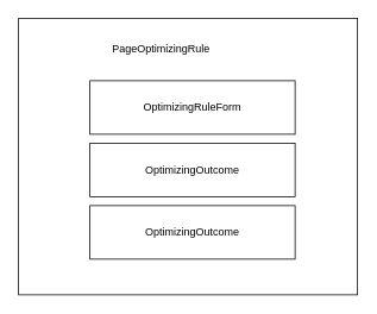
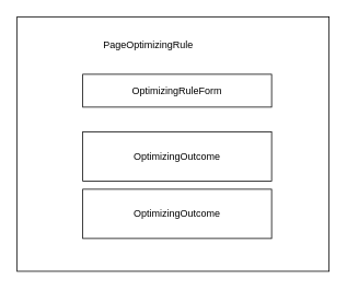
- <mxCell id="4" value="OptimizingRuleForm" style="rounded=0;whiteSpace=wrap;html=1;" vertex="1" parent="1"><mxGeometry x="100" y="90" width="230" height="60" as="geometry" /></mxCell>
+ <mxCell id="4" value="OptimizingRuleForm" style="rounded=0;whiteSpace=wrap;html=1;" vertex="1" parent="1"><mxGeometry x="100" y="90" width="230" height="40" as="geometry" /></mxCell>
